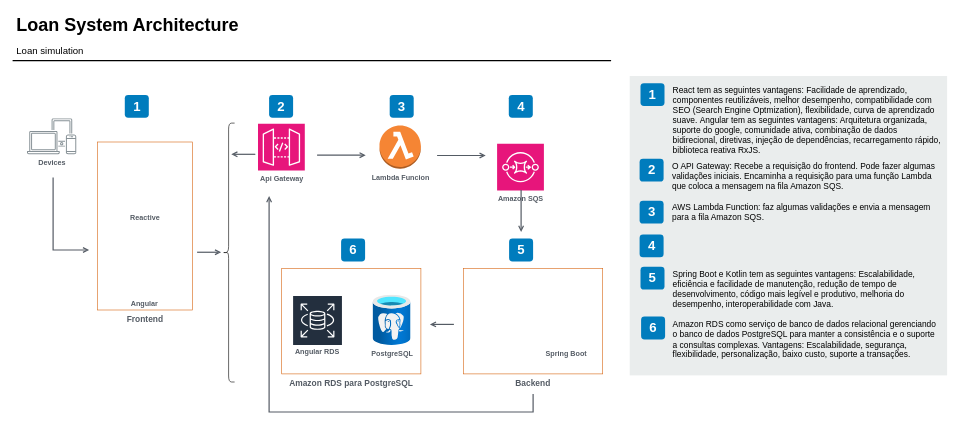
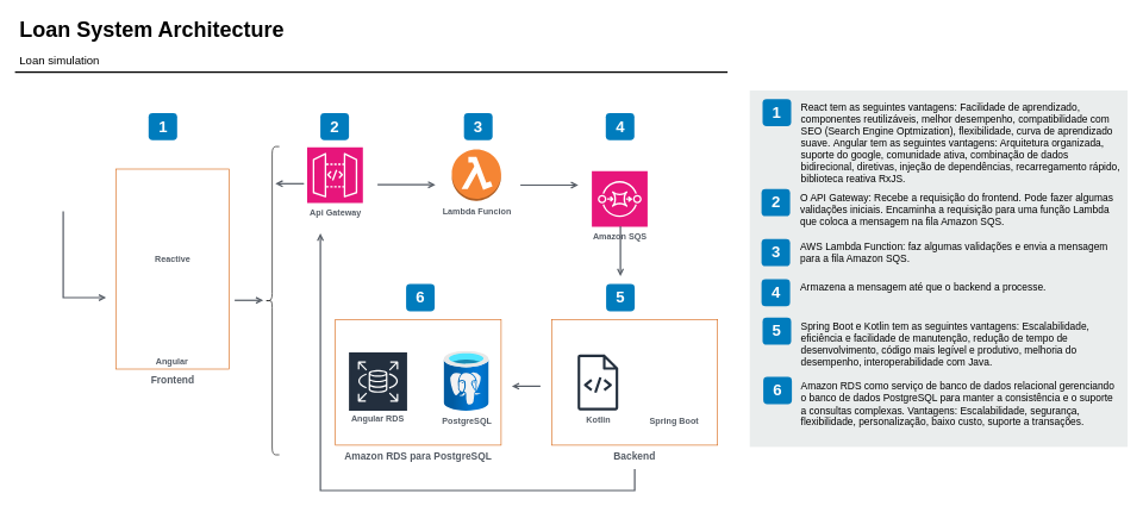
- <mxCell id="43" value="Devices" style="outlineConnect=0;gradientColor=none;fontColor=#545B64;strokeColor=none;fillColor=#879196;dashed=0;verticalLabelPosition=bottom;verticalAlign=top;align=center;html=1;fontSize=12;fontStyle=1;aspect=fixed;shape=mxgraph.aws4.illustration_devices;pointerEvents=1;fontFamily=Helvetica;" parent="1" vertex="1"><mxGeometry x="44.5" y="196.5" width="82.1" height="60" as="geometry" /></mxCell>
+ <mxCell id="28" value="Armazena a mensagem até que o backend a processe." style="text;html=1;align=left;verticalAlign=top;spacingTop=-4;fontSize=14;labelBackgroundColor=none;whiteSpace=wrap;" parent="1" vertex="1"><mxGeometry x="1117.5" y="390.5" width="450" height="40.5" as="geometry" /></mxCell>
+ <mxCell id="36" value="Kotlin" style="sketch=0;outlineConnect=0;fontColor=#545B64;gradientColor=none;fillColor=#232F3D;strokeColor=none;dashed=0;verticalLabelPosition=bottom;verticalAlign=top;align=center;html=1;fontSize=12;fontStyle=1;aspect=fixed;pointerEvents=1;shape=mxgraph.aws4.source_code;" parent="35" vertex="1"><mxGeometry x="36" y="48.75" width="57" height="78" as="geometry" /></mxCell>
